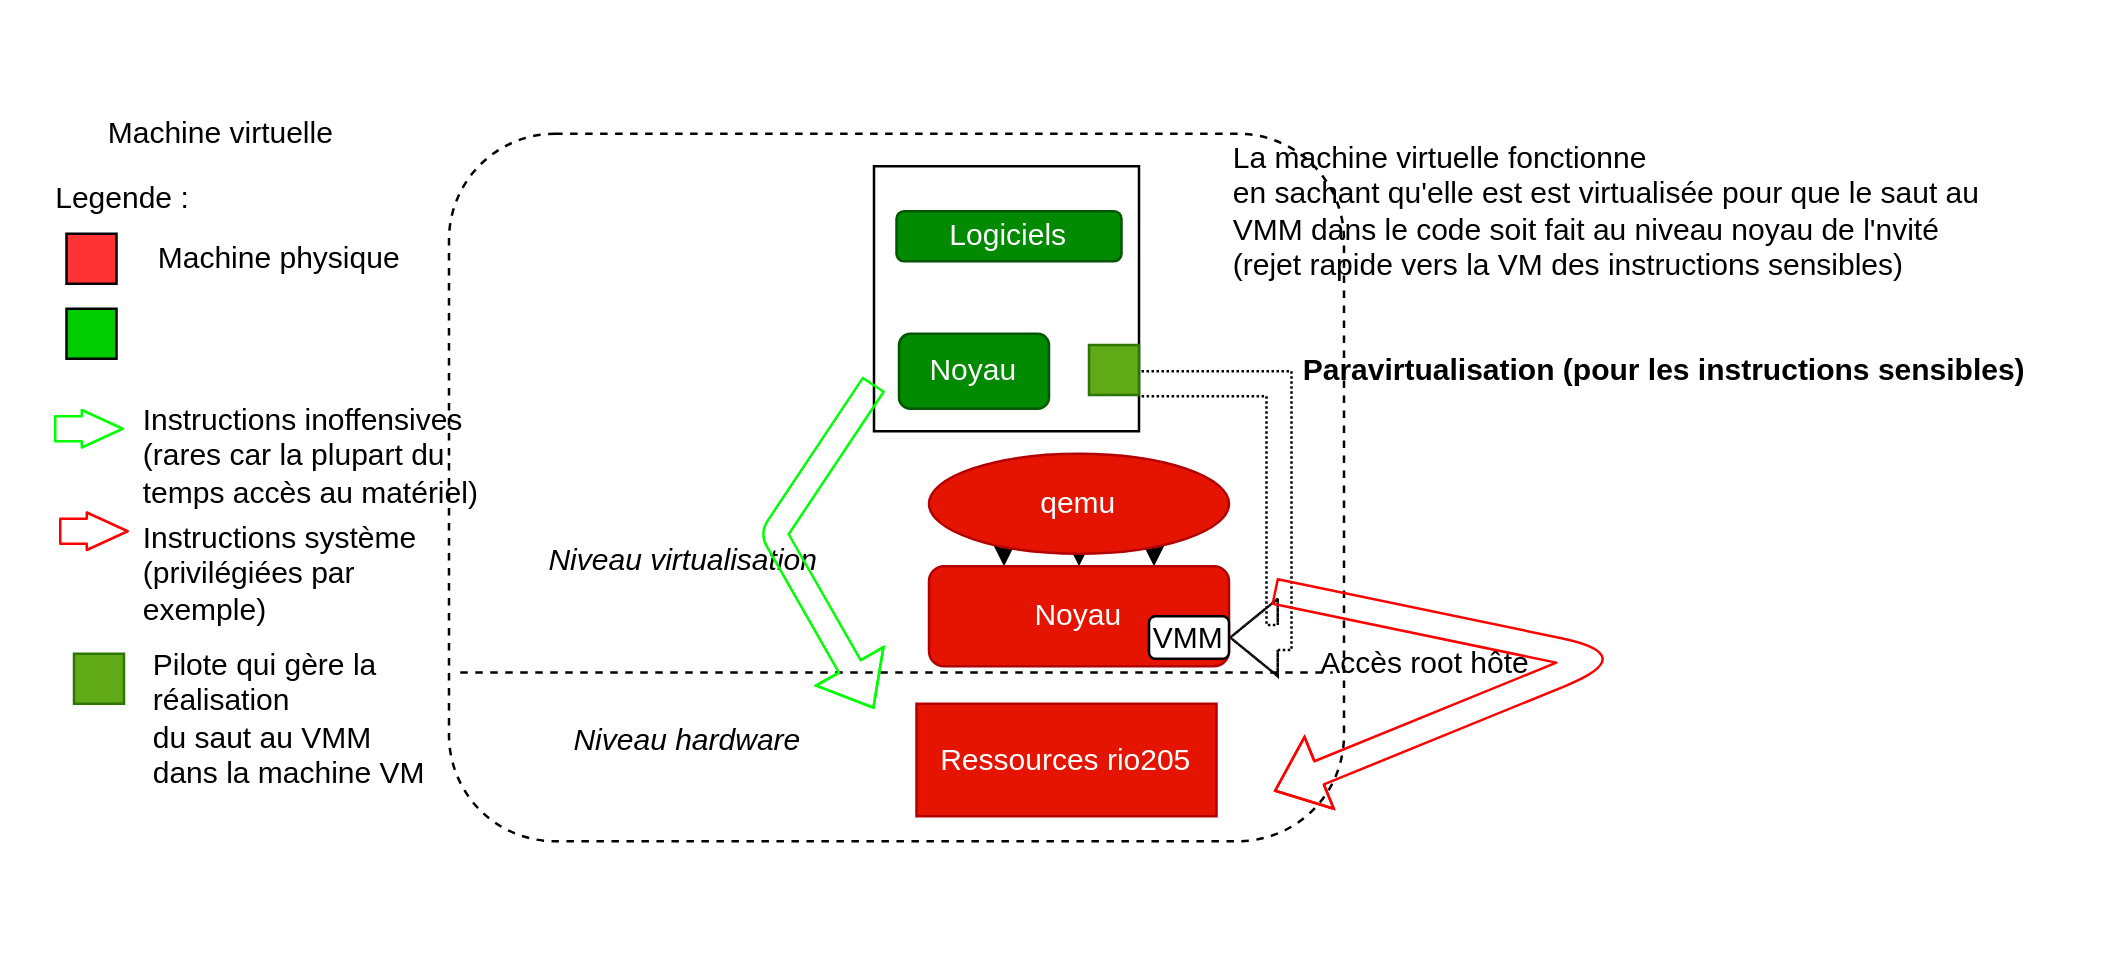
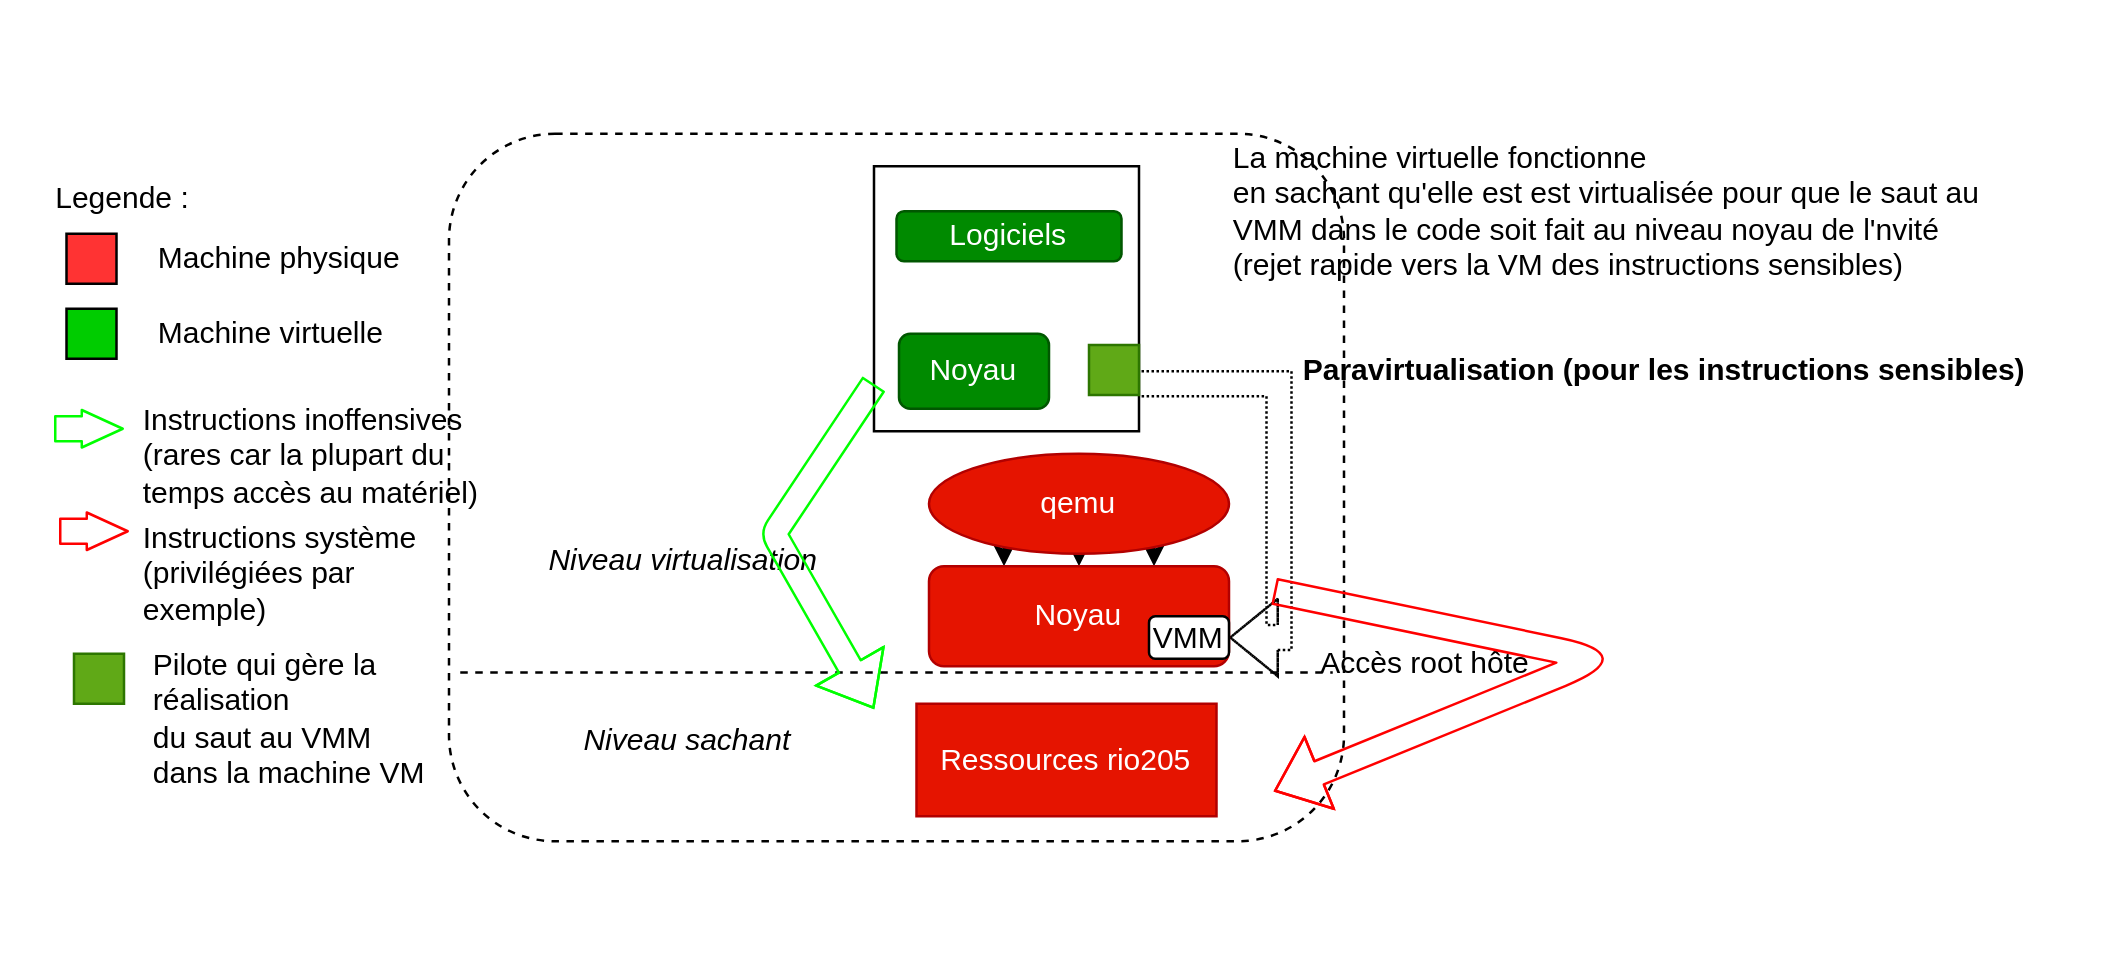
- <mxCell id="5" value="Machine virtuelle" style="text;html=1;resizable=0;points=[];autosize=1;align=left;verticalAlign=top;spacingTop=-4;" parent="1" vertex="1"><mxGeometry x="41" y="10" width="110" height="20" as="geometry" /></mxCell>
+ <mxCell id="5" value="Machine virtuelle" style="text;html=1;resizable=0;points=[];autosize=1;align=left;verticalAlign=top;spacingTop=-4;" parent="1" vertex="1"><mxGeometry x="61" y="90" width="110" height="20" as="geometry" /></mxCell>
- <mxCell id="2" value="&lt;i&gt;&lt;br&gt;&lt;br&gt;&lt;br&gt;&lt;br&gt;&lt;br&gt;&amp;nbsp; &amp;nbsp; &amp;nbsp; &amp;nbsp; &amp;nbsp; &amp;nbsp; &amp;nbsp; &amp;nbsp; &amp;nbsp; &amp;nbsp; &amp;nbsp; &amp;nbsp; &amp;nbsp; &amp;nbsp; &amp;nbsp; &amp;nbsp; &amp;nbsp; &amp;nbsp; &amp;nbsp; &amp;nbsp; &amp;nbsp; &amp;nbsp; &amp;nbsp; &amp;nbsp; &amp;nbsp; &amp;nbsp; &amp;nbsp;&amp;nbsp;&lt;br&gt;&lt;br&gt;&lt;br&gt;&amp;nbsp; &amp;nbsp; &amp;nbsp; &amp;nbsp; &amp;nbsp; &amp;nbsp; &amp;nbsp; &amp;nbsp; &amp;nbsp; &amp;nbsp; &amp;nbsp; &amp;nbsp; &amp;nbsp; &amp;nbsp; &amp;nbsp; &amp;nbsp; &amp;nbsp; &amp;nbsp; &amp;nbsp; &amp;nbsp; &amp;nbsp; &amp;nbsp; &amp;nbsp; &amp;nbsp; &amp;nbsp;&amp;nbsp;&lt;br&gt;&lt;br&gt;&amp;nbsp; &amp;nbsp; &amp;nbsp; &amp;nbsp; &amp;nbsp; &amp;nbsp; &amp;nbsp; &amp;nbsp; &amp;nbsp; &amp;nbsp; &amp;nbsp; &amp;nbsp; &amp;nbsp; &amp;nbsp; &amp;nbsp; &amp;nbsp; &amp;nbsp; &amp;nbsp; &amp;nbsp; &amp;nbsp; &amp;nbsp; &amp;nbsp; &amp;nbsp; &amp;nbsp; &amp;nbsp; &amp;nbsp;&amp;nbsp;&lt;br&gt;&lt;br&gt;&lt;br&gt;&lt;br&gt;&lt;br&gt;Niveau virtualisation&amp;nbsp; &amp;nbsp; &amp;nbsp; &amp;nbsp; &amp;nbsp; &amp;nbsp; &amp;nbsp; &amp;nbsp; &amp;nbsp; &amp;nbsp; &amp;nbsp; &amp;nbsp; &amp;nbsp; &amp;nbsp; &amp;nbsp; &amp;nbsp; &amp;nbsp; &amp;nbsp; &amp;nbsp; &amp;nbsp; &amp;nbsp; &amp;nbsp; &amp;nbsp; &amp;nbsp; &amp;nbsp; &amp;nbsp;&lt;br&gt;&lt;br&gt;&lt;br&gt;&lt;br&gt;&lt;br&gt;Niveau hardware&amp;nbsp; &amp;nbsp; &amp;nbsp; &amp;nbsp; &amp;nbsp; &amp;nbsp; &amp;nbsp; &amp;nbsp; &amp;nbsp; &amp;nbsp; &amp;nbsp; &amp;nbsp; &amp;nbsp; &amp;nbsp; &amp;nbsp; &amp;nbsp; &amp;nbsp; &amp;nbsp; &amp;nbsp; &amp;nbsp; &amp;nbsp; &amp;nbsp; &amp;nbsp; &amp;nbsp; &amp;nbsp;&amp;nbsp;&lt;br&gt;&lt;br&gt;&lt;br&gt;&lt;br&gt;&lt;br&gt;&amp;nbsp; &amp;nbsp; &amp;nbsp; &amp;nbsp; &amp;nbsp; &amp;nbsp; &amp;nbsp; &amp;nbsp; &amp;nbsp; &amp;nbsp; &amp;nbsp; &amp;nbsp; &amp;nbsp; &amp;nbsp; &amp;nbsp; &amp;nbsp; &amp;nbsp; &amp;nbsp; &amp;nbsp; &amp;nbsp; &amp;nbsp; &amp;nbsp; &amp;nbsp; &amp;nbsp; &amp;nbsp; &amp;nbsp; &amp;nbsp; &amp;nbsp; &amp;nbsp; &amp;nbsp; &amp;nbsp; &amp;nbsp; &amp;nbsp; &amp;nbsp; &amp;nbsp; &amp;nbsp; &amp;nbsp; &amp;nbsp; &amp;nbsp; &amp;nbsp; &amp;nbsp; &amp;nbsp; &amp;nbsp; &amp;nbsp; &amp;nbsp; &amp;nbsp; &amp;nbsp; &amp;nbsp; &amp;nbsp; &amp;nbsp; &amp;nbsp; &amp;nbsp; &amp;nbsp; &amp;nbsp; &amp;nbsp; &amp;nbsp; &amp;nbsp; &amp;nbsp; &amp;nbsp; &amp;nbsp; &amp;nbsp; &amp;nbsp; &amp;nbsp;&amp;nbsp;&lt;/i&gt;" style="rounded=1;whiteSpace=wrap;html=1;dashed=1;" parent="1" vertex="1"><mxGeometry x="179" y="20" width="358" height="283" as="geometry" /></mxCell>
+ <mxCell id="2" value="&lt;i&gt;&lt;br&gt;&lt;br&gt;&lt;br&gt;&lt;br&gt;&lt;br&gt;&amp;nbsp; &amp;nbsp; &amp;nbsp; &amp;nbsp; &amp;nbsp; &amp;nbsp; &amp;nbsp; &amp;nbsp; &amp;nbsp; &amp;nbsp; &amp;nbsp; &amp;nbsp; &amp;nbsp; &amp;nbsp; &amp;nbsp; &amp;nbsp; &amp;nbsp; &amp;nbsp; &amp;nbsp; &amp;nbsp; &amp;nbsp; &amp;nbsp; &amp;nbsp; &amp;nbsp; &amp;nbsp; &amp;nbsp; &amp;nbsp;&amp;nbsp;&lt;br&gt;&lt;br&gt;&lt;br&gt;&amp;nbsp; &amp;nbsp; &amp;nbsp; &amp;nbsp; &amp;nbsp; &amp;nbsp; &amp;nbsp; &amp;nbsp; &amp;nbsp; &amp;nbsp; &amp;nbsp; &amp;nbsp; &amp;nbsp; &amp;nbsp; &amp;nbsp; &amp;nbsp; &amp;nbsp; &amp;nbsp; &amp;nbsp; &amp;nbsp; &amp;nbsp; &amp;nbsp; &amp;nbsp; &amp;nbsp; &amp;nbsp;&amp;nbsp;&lt;br&gt;&lt;br&gt;&amp;nbsp; &amp;nbsp; &amp;nbsp; &amp;nbsp; &amp;nbsp; &amp;nbsp; &amp;nbsp; &amp;nbsp; &amp;nbsp; &amp;nbsp; &amp;nbsp; &amp;nbsp; &amp;nbsp; &amp;nbsp; &amp;nbsp; &amp;nbsp; &amp;nbsp; &amp;nbsp; &amp;nbsp; &amp;nbsp; &amp;nbsp; &amp;nbsp; &amp;nbsp; &amp;nbsp; &amp;nbsp; &amp;nbsp;&amp;nbsp;&lt;br&gt;&lt;br&gt;&lt;br&gt;&lt;br&gt;&lt;br&gt;Niveau virtualisation&amp;nbsp; &amp;nbsp; &amp;nbsp; &amp;nbsp; &amp;nbsp; &amp;nbsp; &amp;nbsp; &amp;nbsp; &amp;nbsp; &amp;nbsp; &amp;nbsp; &amp;nbsp; &amp;nbsp; &amp;nbsp; &amp;nbsp; &amp;nbsp; &amp;nbsp; &amp;nbsp; &amp;nbsp; &amp;nbsp; &amp;nbsp; &amp;nbsp; &amp;nbsp; &amp;nbsp; &amp;nbsp; &amp;nbsp;&lt;br&gt;&lt;br&gt;&lt;br&gt;&lt;br&gt;&lt;br&gt;Niveau sachant&amp;nbsp; &amp;nbsp; &amp;nbsp; &amp;nbsp; &amp;nbsp; &amp;nbsp; &amp;nbsp; &amp;nbsp; &amp;nbsp; &amp;nbsp; &amp;nbsp; &amp;nbsp; &amp;nbsp; &amp;nbsp; &amp;nbsp; &amp;nbsp; &amp;nbsp; &amp;nbsp; &amp;nbsp; &amp;nbsp; &amp;nbsp; &amp;nbsp; &amp;nbsp; &amp;nbsp; &amp;nbsp;&amp;nbsp;&lt;br&gt;&lt;br&gt;&lt;br&gt;&lt;br&gt;&lt;br&gt;&amp;nbsp; &amp;nbsp; &amp;nbsp; &amp;nbsp; &amp;nbsp; &amp;nbsp; &amp;nbsp; &amp;nbsp; &amp;nbsp; &amp;nbsp; &amp;nbsp; &amp;nbsp; &amp;nbsp; &amp;nbsp; &amp;nbsp; &amp;nbsp; &amp;nbsp; &amp;nbsp; &amp;nbsp; &amp;nbsp; &amp;nbsp; &amp;nbsp; &amp;nbsp; &amp;nbsp; &amp;nbsp; &amp;nbsp; &amp;nbsp; &amp;nbsp; &amp;nbsp; &amp;nbsp; &amp;nbsp; &amp;nbsp; &amp;nbsp; &amp;nbsp; &amp;nbsp; &amp;nbsp; &amp;nbsp; &amp;nbsp; &amp;nbsp; &amp;nbsp; &amp;nbsp; &amp;nbsp; &amp;nbsp; &amp;nbsp; &amp;nbsp; &amp;nbsp; &amp;nbsp; &amp;nbsp; &amp;nbsp; &amp;nbsp; &amp;nbsp; &amp;nbsp; &amp;nbsp; &amp;nbsp; &amp;nbsp; &amp;nbsp; &amp;nbsp; &amp;nbsp; &amp;nbsp; &amp;nbsp; &amp;nbsp; &amp;nbsp; &amp;nbsp;&amp;nbsp;&lt;/i&gt;" style="rounded=1;whiteSpace=wrap;html=1;dashed=1;" parent="1" vertex="1"><mxGeometry x="179" y="20" width="358" height="283" as="geometry" /></mxCell>
